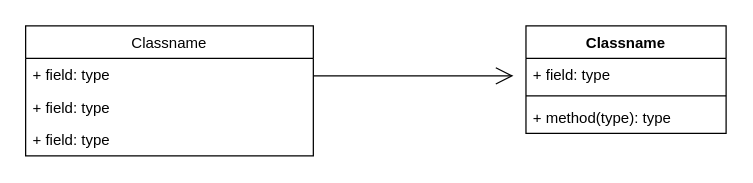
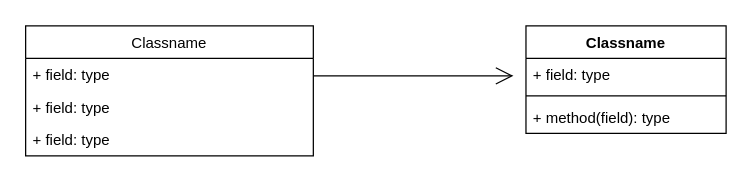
- <mxCell id="10" value="+ method(type): type" style="text;strokeColor=none;fillColor=none;align=left;verticalAlign=top;spacingLeft=4;spacingRight=4;overflow=hidden;rotatable=0;points=[[0,0.5],[1,0.5]];portConstraint=eastwest;" vertex="1" parent="7"><mxGeometry y="60" width="160" height="26" as="geometry" /></mxCell>
+ <mxCell id="10" value="+ method(field): type" style="text;strokeColor=none;fillColor=none;align=left;verticalAlign=top;spacingLeft=4;spacingRight=4;overflow=hidden;rotatable=0;points=[[0,0.5],[1,0.5]];portConstraint=eastwest;" vertex="1" parent="7"><mxGeometry y="60" width="160" height="26" as="geometry" /></mxCell>
